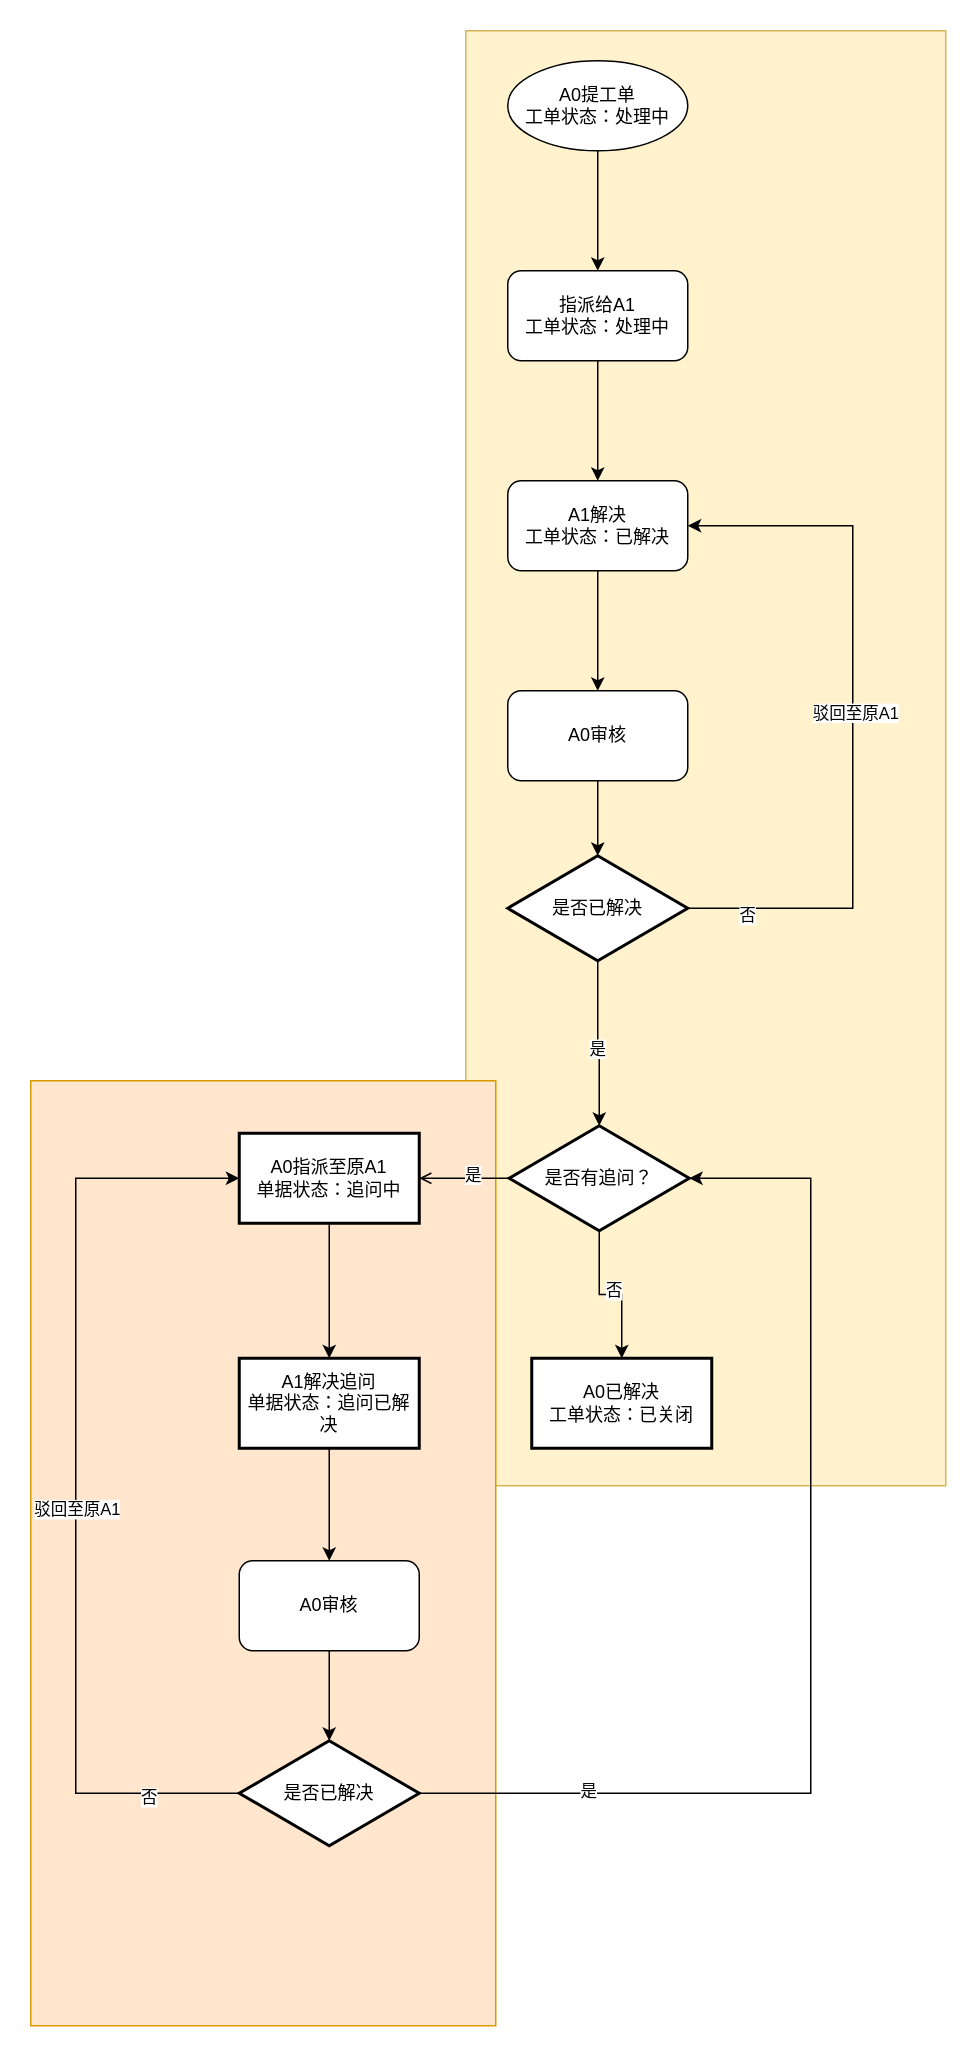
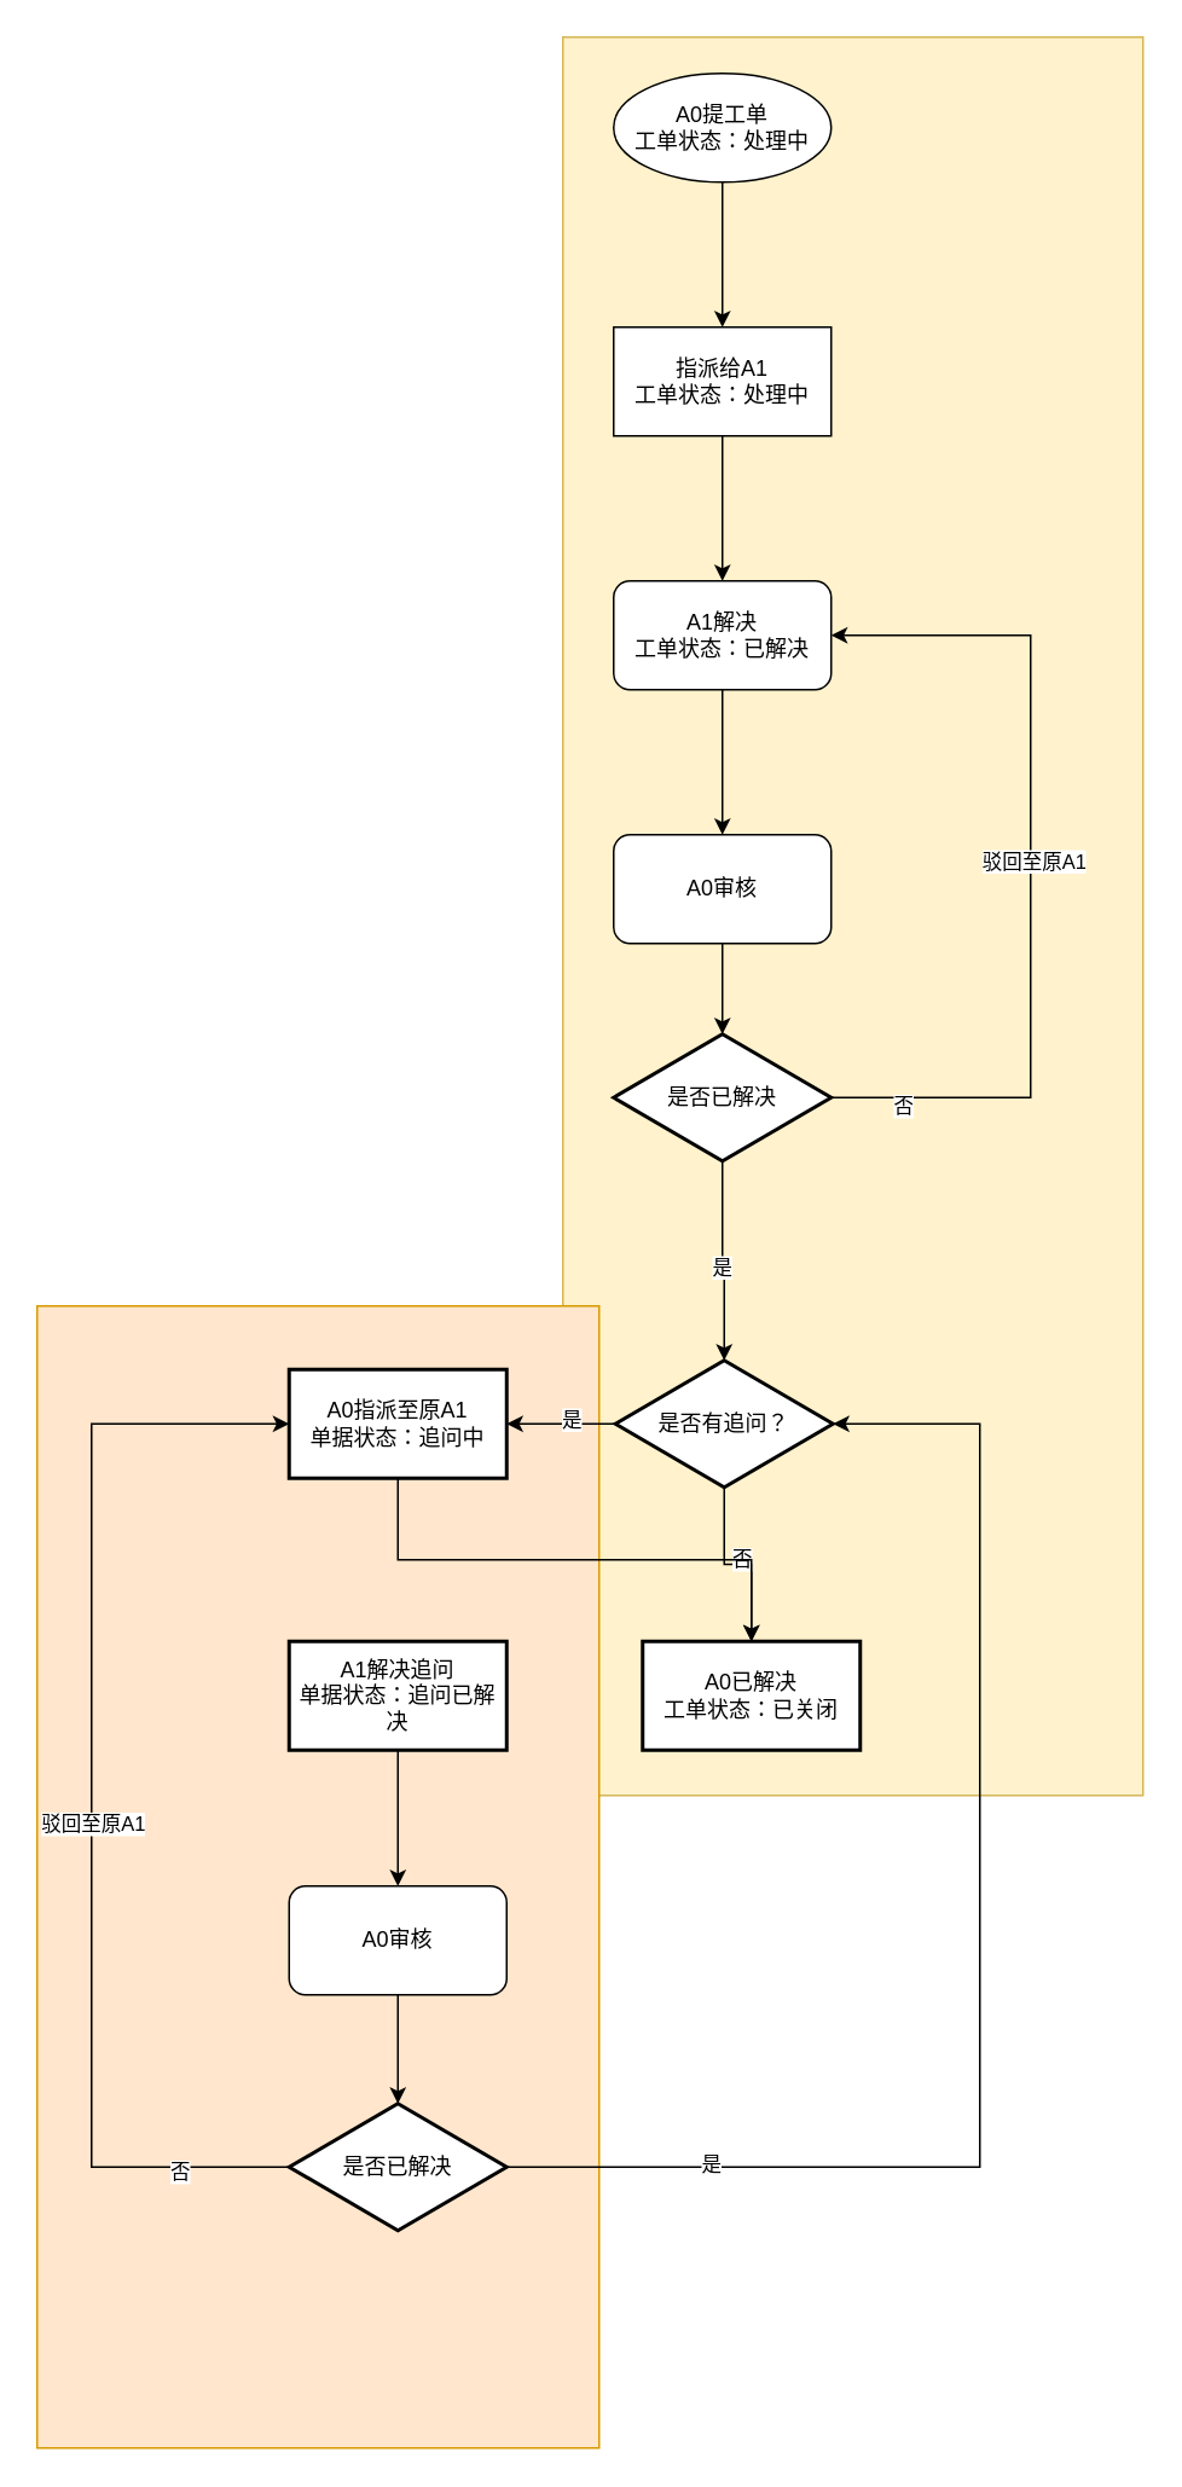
- <mxCell id="7" value="指派给A1&lt;div&gt;工单状态：处理中&lt;/div&gt;" style="rounded=1;whiteSpace=wrap;html=1;" parent="1" vertex="1"><mxGeometry x="338" y="180" width="120" height="60" as="geometry" /></mxCell>
+ <mxCell id="7" value="指派给A1&lt;div&gt;工单状态：处理中&lt;/div&gt;" style="whiteSpace=wrap;html=1;rounded=0;" parent="1" vertex="1"><mxGeometry x="338" y="180" width="120" height="60" as="geometry" /></mxCell>
- <mxCell id="13" value="" style="edgeStyle=orthogonalEdgeStyle;rounded=0;orthogonalLoop=1;jettySize=auto;html=1;endArrow=open;" parent="1" source="15" target="25" edge="1"><mxGeometry relative="1" as="geometry" /></mxCell>
+ <mxCell id="13" value="" style="edgeStyle=orthogonalEdgeStyle;rounded=0;orthogonalLoop=1;jettySize=auto;html=1;" parent="1" source="15" target="25" edge="1"><mxGeometry relative="1" as="geometry" /></mxCell>
- <mxCell id="24" style="edgeStyle=orthogonalEdgeStyle;rounded=0;orthogonalLoop=1;jettySize=auto;html=1;exitX=0.5;exitY=1;exitDx=0;exitDy=0;" parent="1" source="25" target="27" edge="1"><mxGeometry relative="1" as="geometry" /></mxCell>
+ <mxCell id="24" style="edgeStyle=orthogonalEdgeStyle;rounded=0;orthogonalLoop=1;jettySize=auto;html=1;exitX=0.5;exitY=1;exitDx=0;exitDy=0;" parent="1" source="25" target="16" edge="1"><mxGeometry relative="1" as="geometry" /></mxCell>
